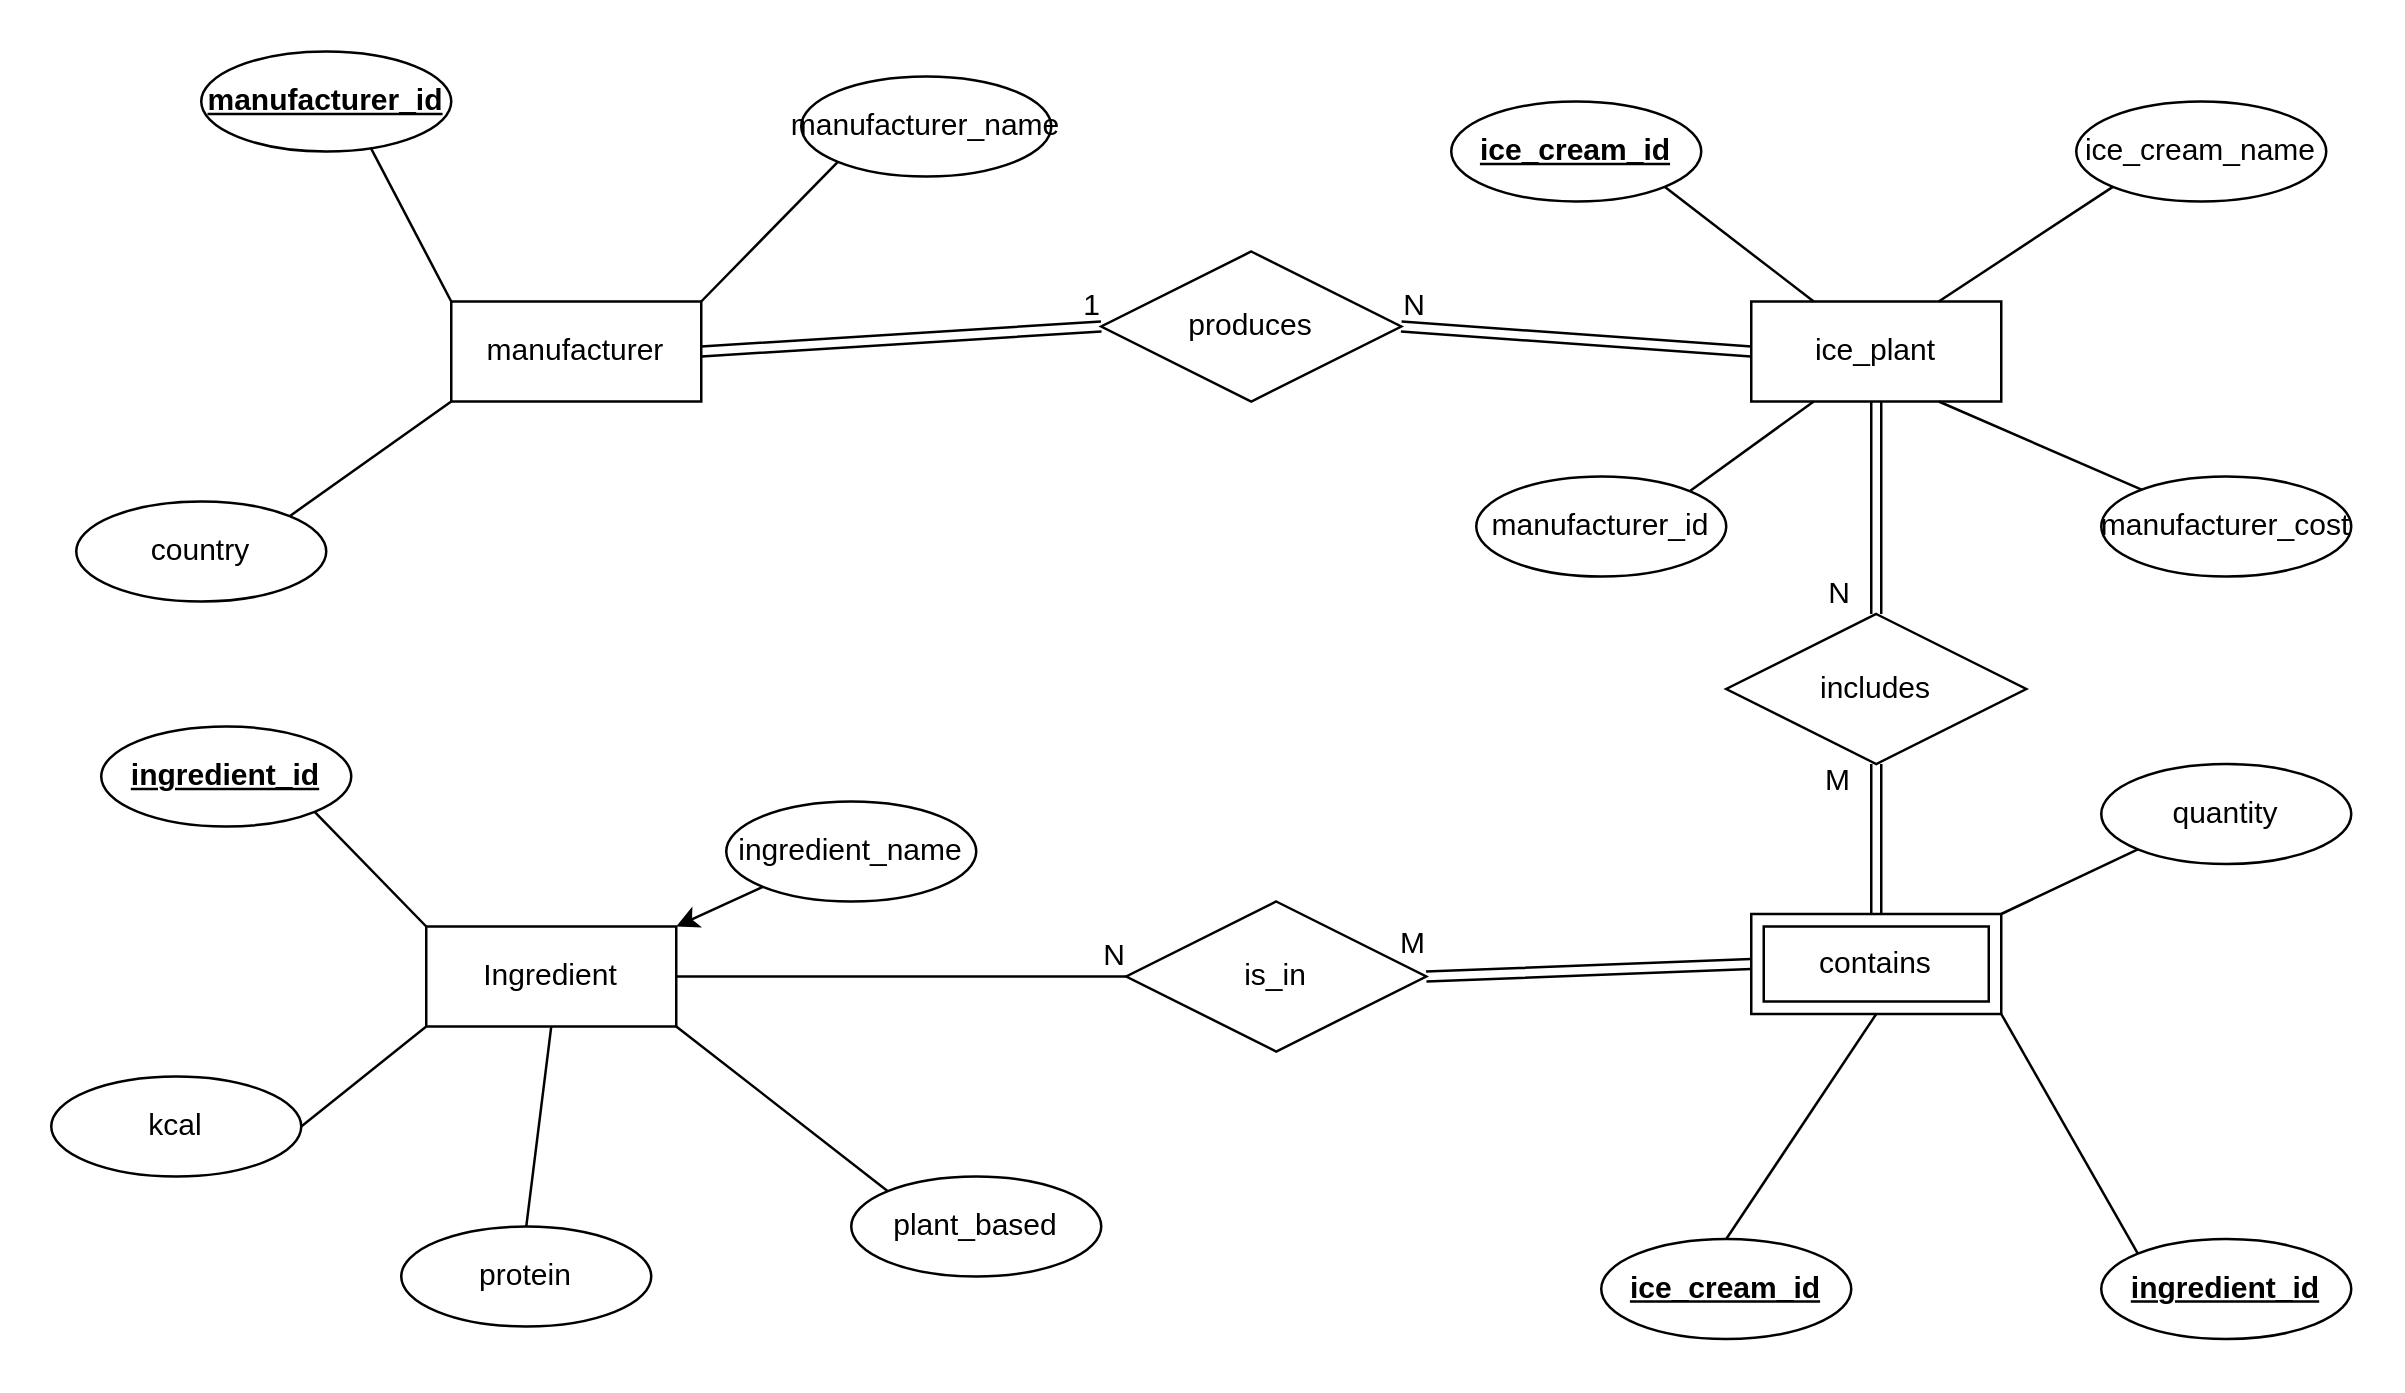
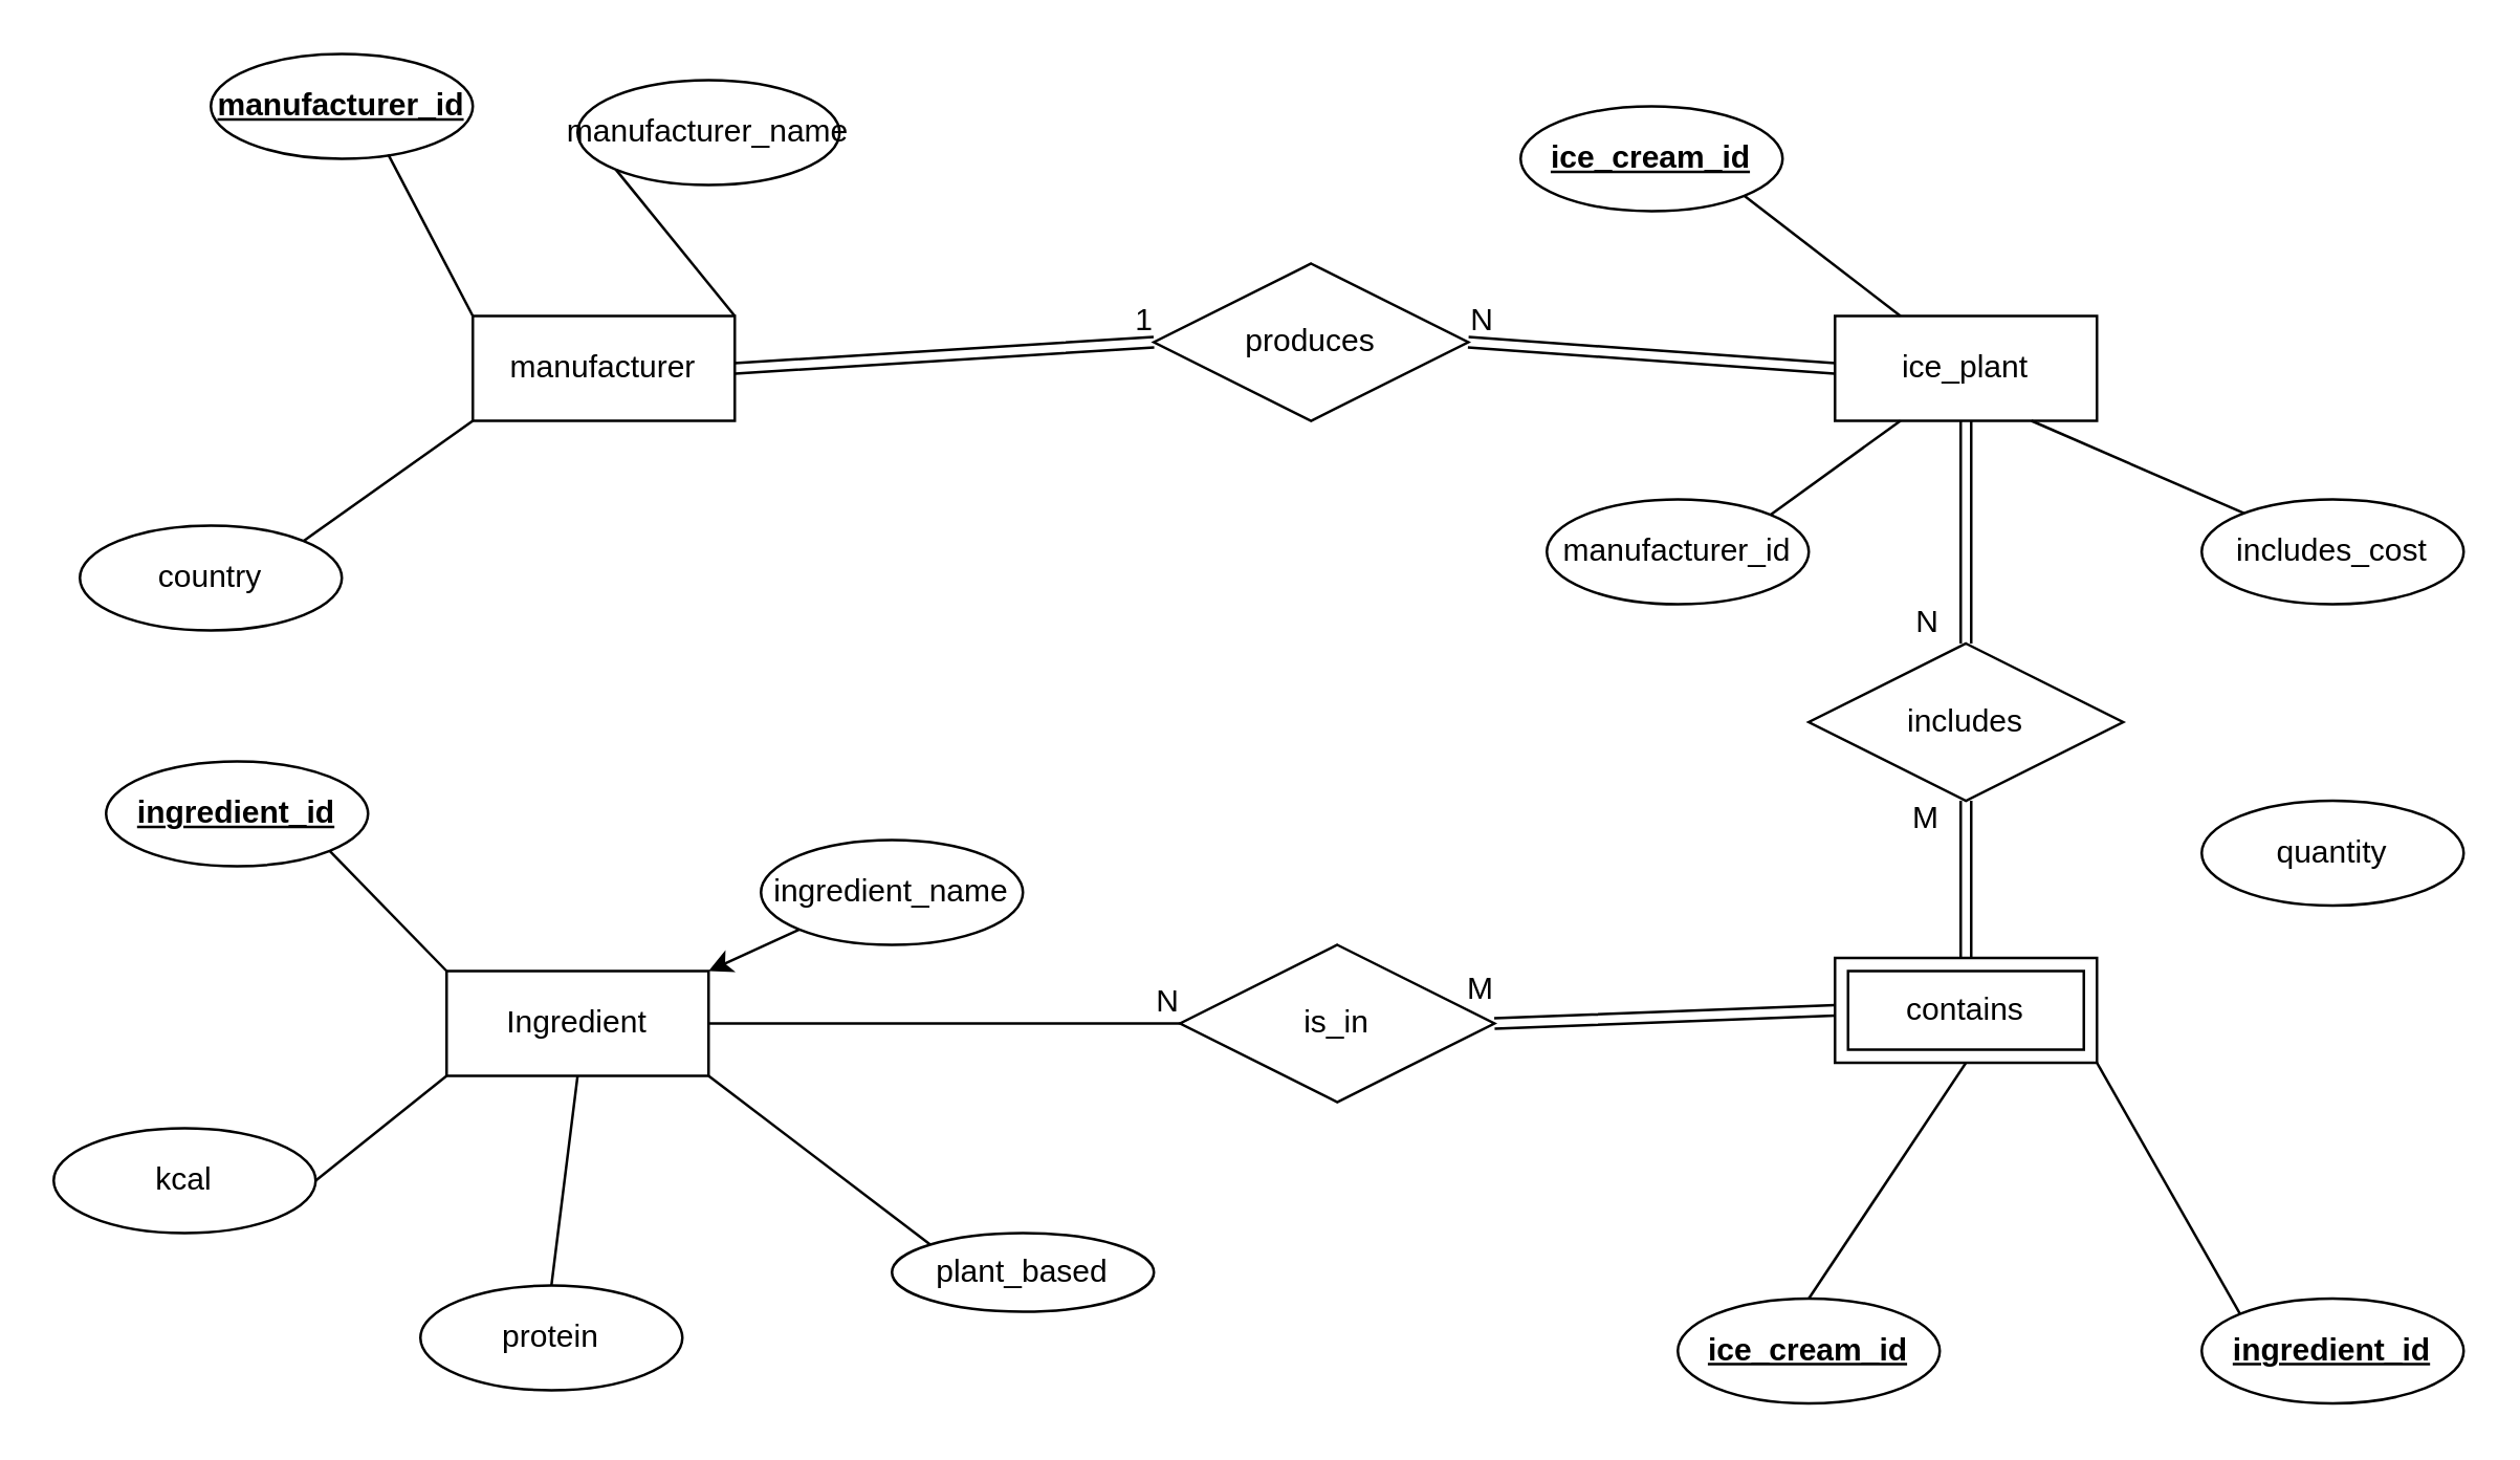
- <mxCell id="15" value="manufacturer_name" style="ellipse;whiteSpace=wrap;html=1;align=center;" vertex="1" parent="1"><mxGeometry x="320" y="30" width="100" height="40" as="geometry" /></mxCell>
+ <mxCell id="15" value="manufacturer_name" style="ellipse;whiteSpace=wrap;html=1;align=center;" vertex="1" parent="1"><mxGeometry x="220" y="30" width="100" height="40" as="geometry" /></mxCell>
- <mxCell id="4" value="ice_cream_name" style="ellipse;whiteSpace=wrap;html=1;align=center;" vertex="1" parent="1"><mxGeometry x="830" y="40" width="100" height="40" as="geometry" /></mxCell>
- <mxCell id="10" value="" style="endArrow=none;html=1;rounded=0;exitX=0.75;exitY=0;exitDx=0;exitDy=0;entryX=0;entryY=1;entryDx=0;entryDy=0;" edge="1" parent="1" source="2" target="4"><mxGeometry relative="1" as="geometry"><mxPoint x="740" y="140" as="sourcePoint" /><mxPoint x="900" y="140" as="targetPoint" /></mxGeometry></mxCell>
- <mxCell id="6" value="manufacturer_cost" style="ellipse;whiteSpace=wrap;html=1;align=center;" vertex="1" parent="1"><mxGeometry x="840" y="190" width="100" height="40" as="geometry" /></mxCell>
+ <mxCell id="6" value="includes_cost" style="ellipse;whiteSpace=wrap;html=1;align=center;" vertex="1" parent="1"><mxGeometry x="840" y="190" width="100" height="40" as="geometry" /></mxCell>
- <mxCell id="33" value="" style="endArrow=none;html=1;rounded=0;entryX=0;entryY=1;entryDx=0;entryDy=0;exitX=1;exitY=0;exitDx=0;exitDy=0;" edge="1" parent="1" source="24" target="23"><mxGeometry width="50" height="50" relative="1" as="geometry"><mxPoint x="450" y="185" as="sourcePoint" /><mxPoint x="500" y="135" as="targetPoint" /></mxGeometry></mxCell>
- <mxCell id="17" value="plant_based" style="ellipse;whiteSpace=wrap;html=1;align=center;" vertex="1" parent="1"><mxGeometry x="340" y="470" width="100" height="40" as="geometry" /></mxCell>
+ <mxCell id="17" value="plant_based" style="ellipse;whiteSpace=wrap;html=1;align=center;" vertex="1" parent="1"><mxGeometry x="340" y="470" width="100" height="30" as="geometry" /></mxCell>
